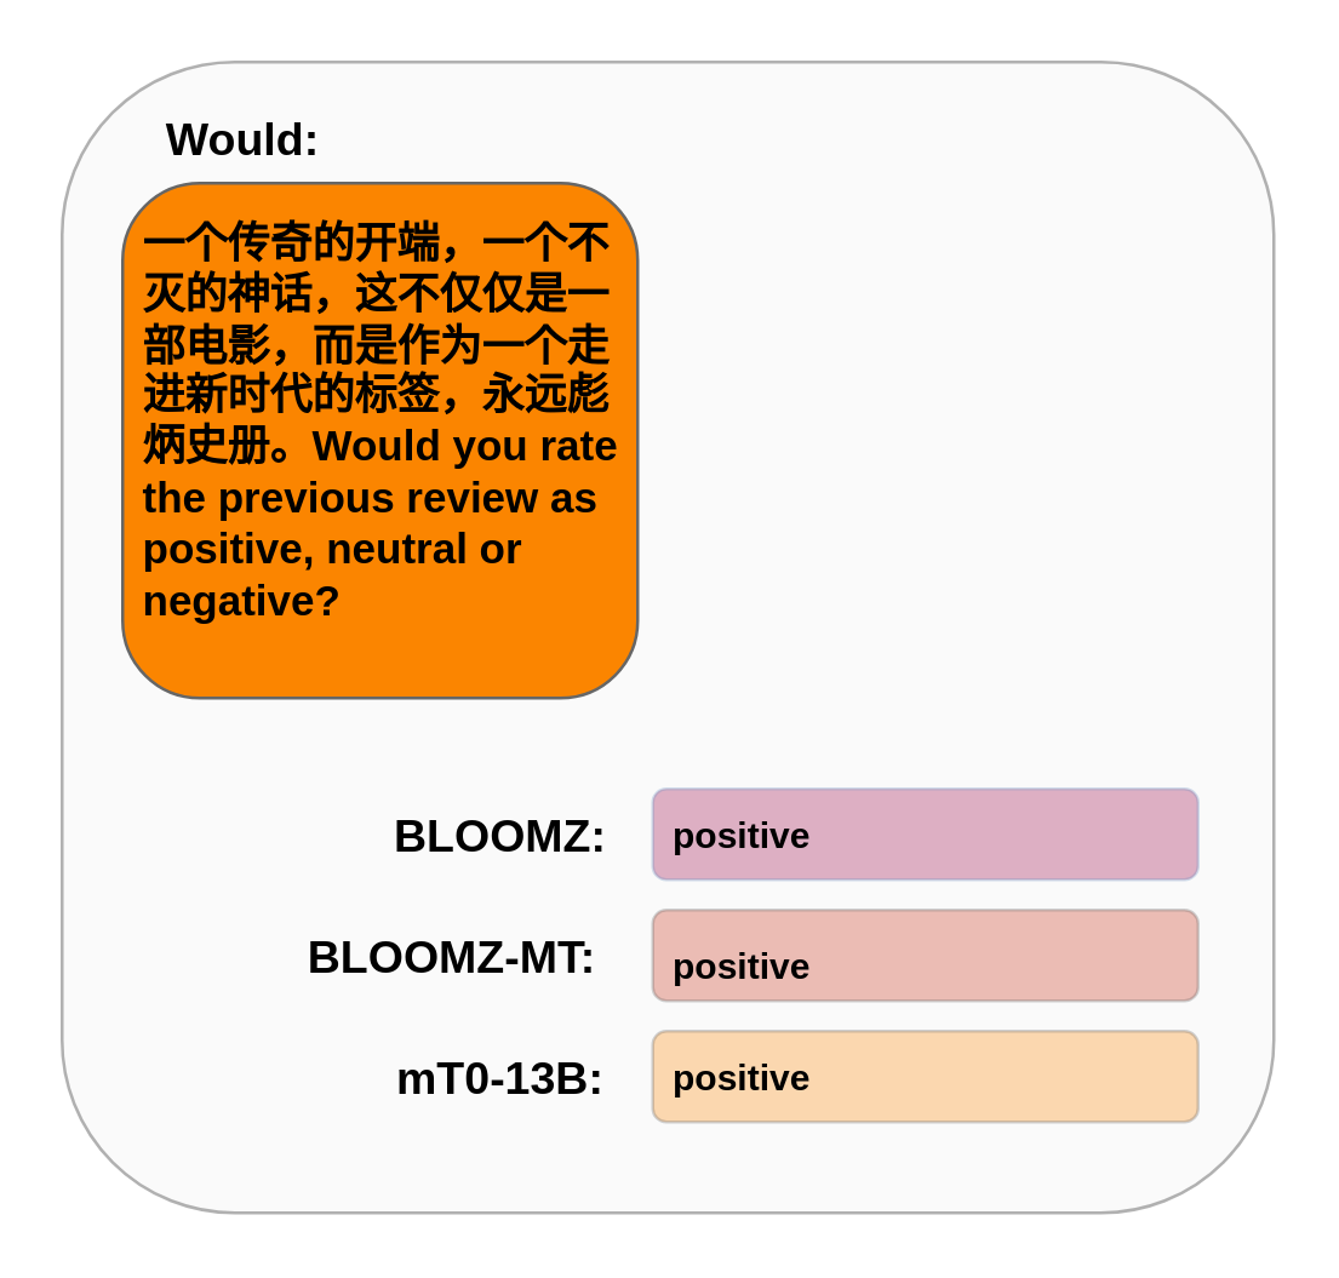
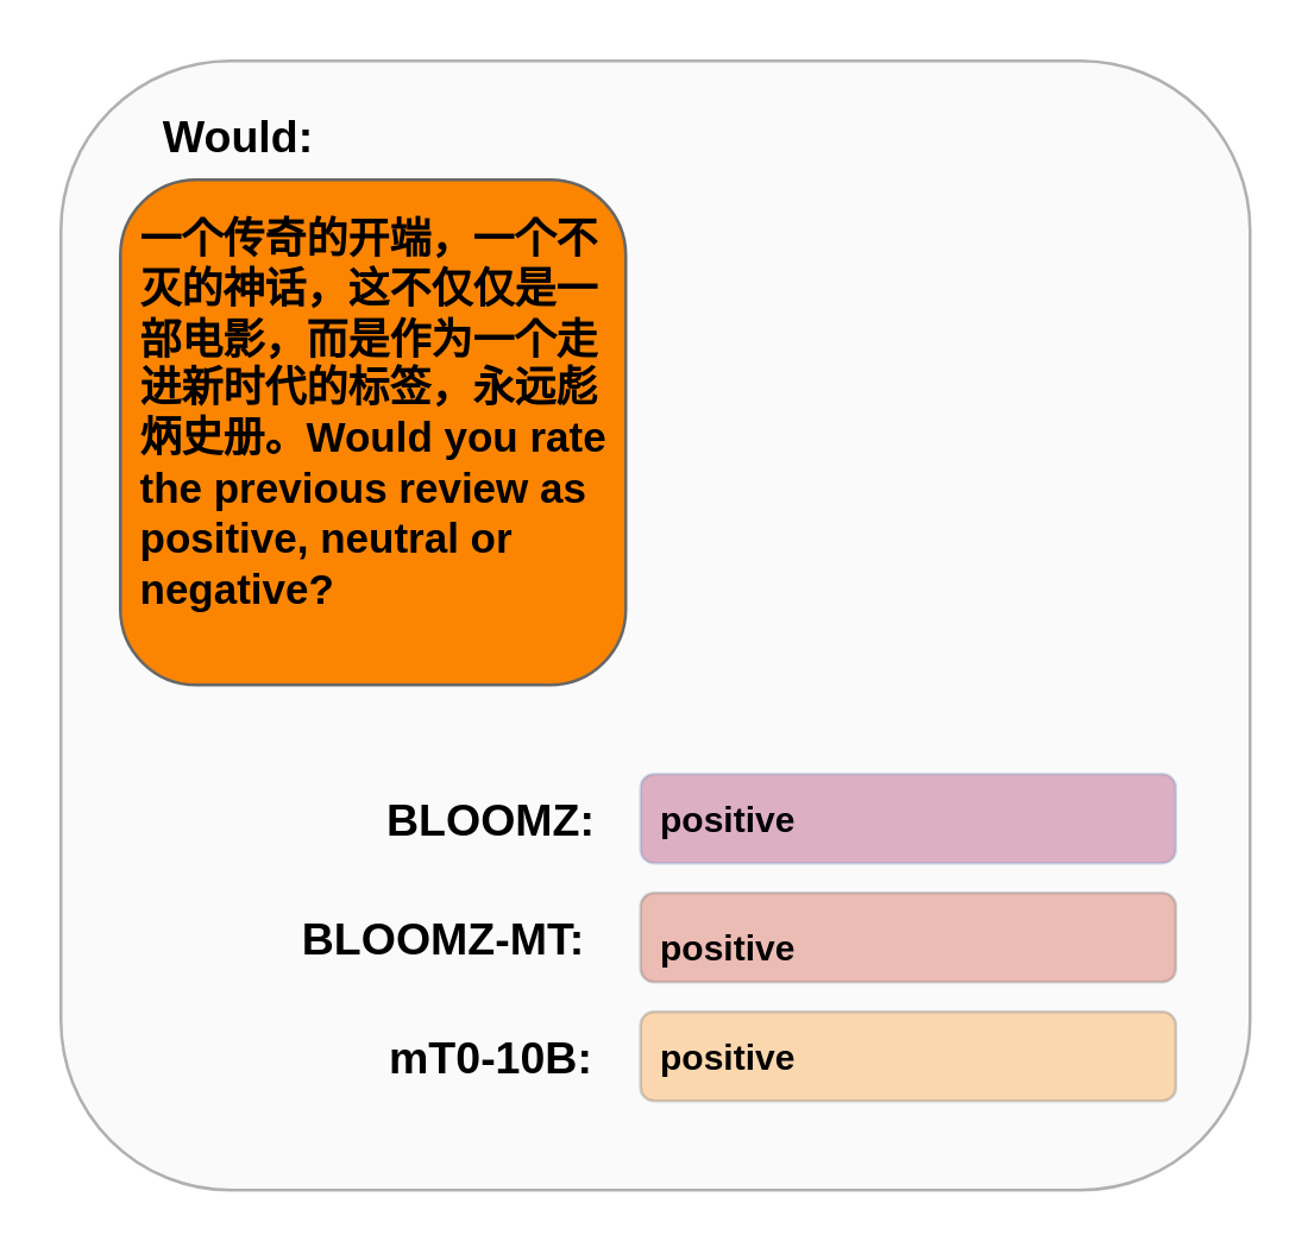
- <mxCell id="9" value="mT0-13B:" style="text;html=1;strokeColor=none;fillColor=none;align=center;verticalAlign=middle;whiteSpace=wrap;rounded=0;fontStyle=1;fontSize=15;" parent="1" vertex="1"><mxGeometry x="70" y="340" width="190" height="30" as="geometry" /></mxCell>
+ <mxCell id="9" value="mT0-10B:" style="text;html=1;strokeColor=none;fillColor=none;align=center;verticalAlign=middle;whiteSpace=wrap;rounded=0;fontStyle=1;fontSize=15;" parent="1" vertex="1"><mxGeometry x="70" y="340" width="190" height="30" as="geometry" /></mxCell>
